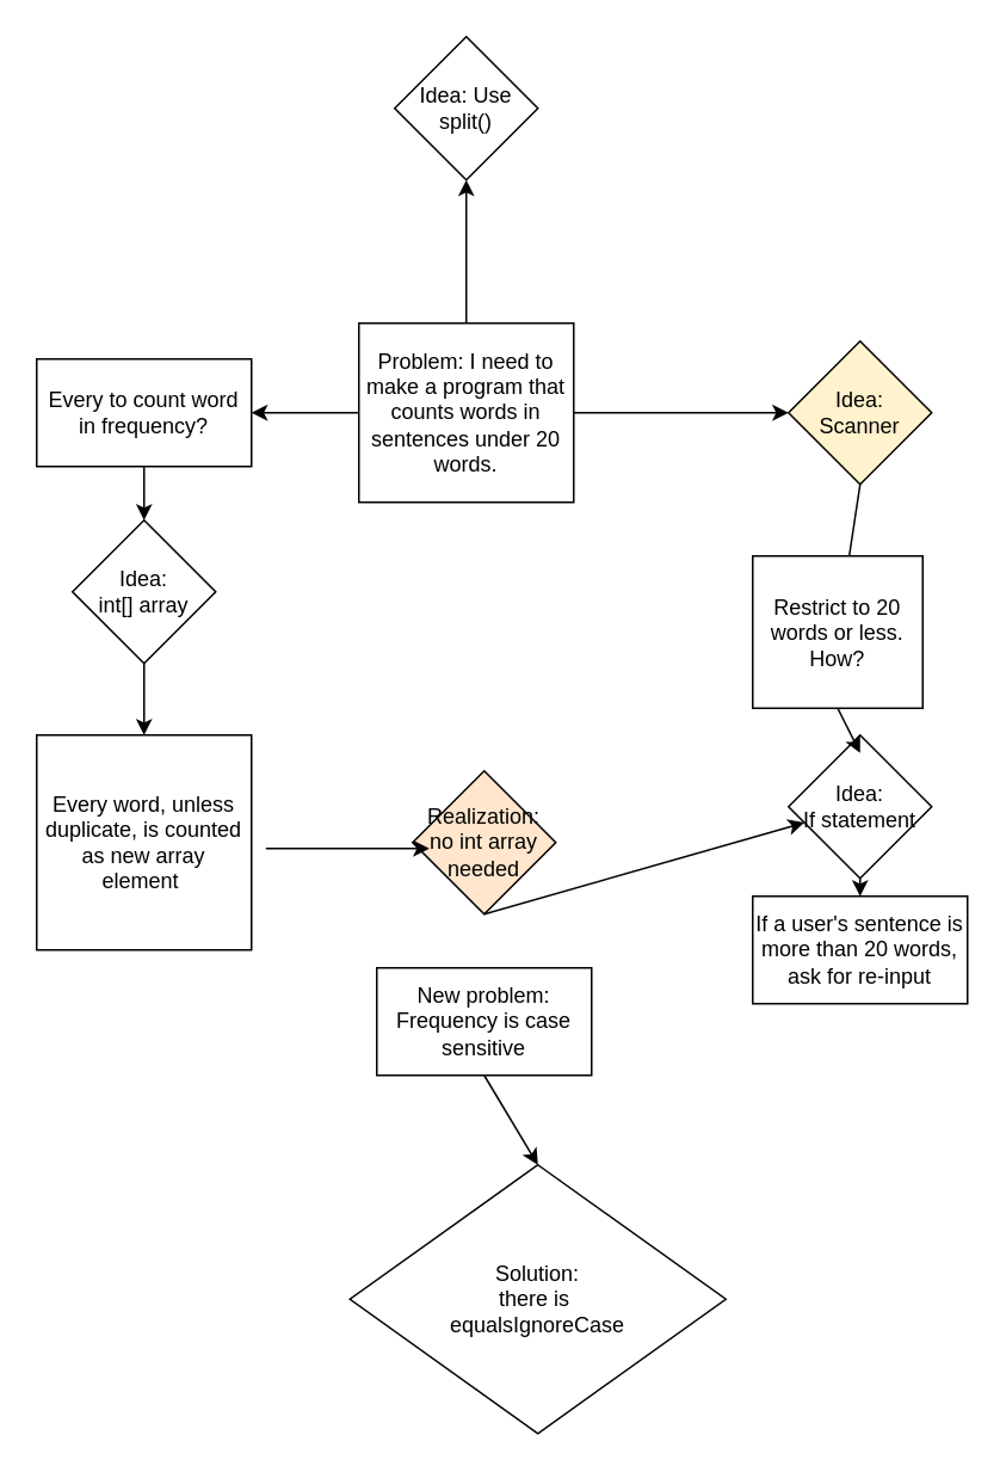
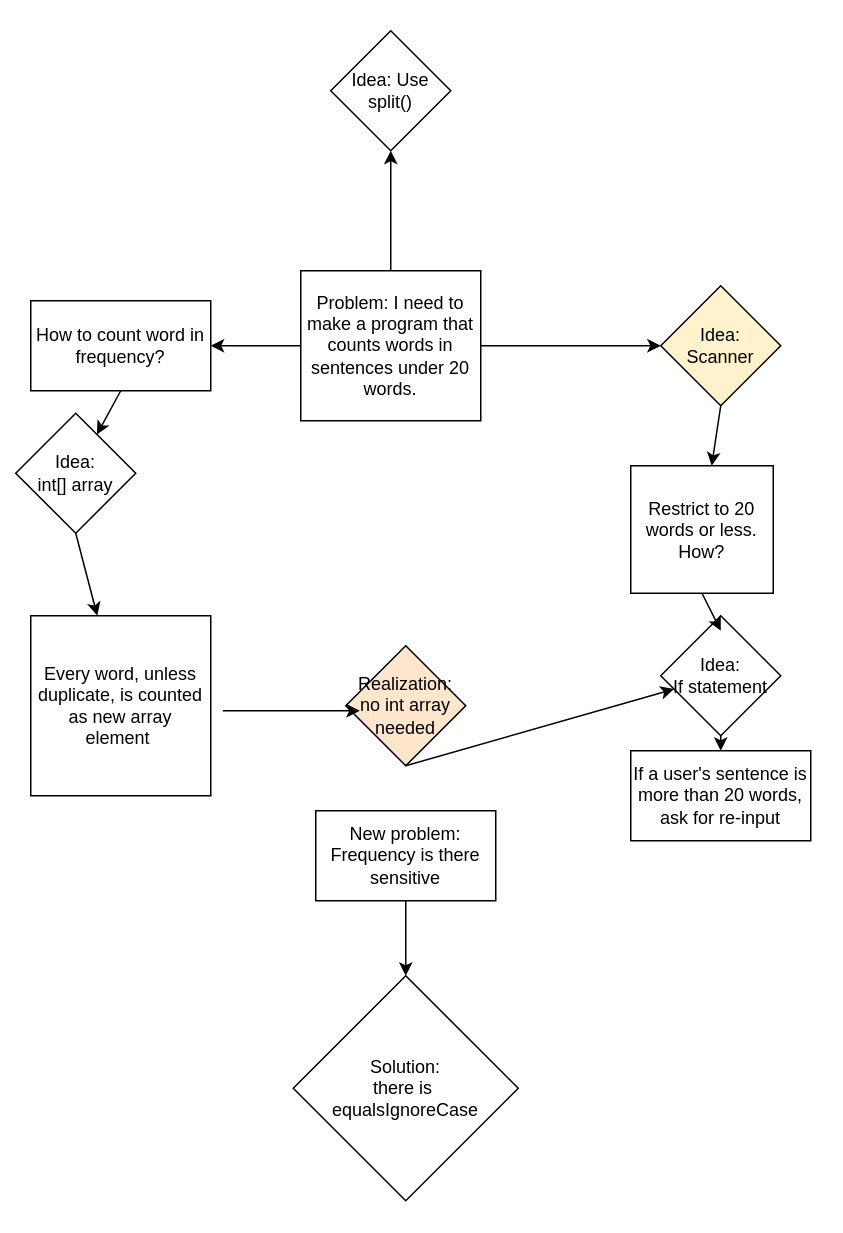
- <mxCell id="14" value="Every to count word in frequency?" style="rounded=0;whiteSpace=wrap;html=1;" vertex="1" parent="1"><mxGeometry x="20" y="200" width="120" height="60" as="geometry" /></mxCell>
+ <mxCell id="14" value="How to count word in frequency?" style="rounded=0;whiteSpace=wrap;html=1;" vertex="1" parent="1"><mxGeometry x="20" y="200" width="120" height="60" as="geometry" /></mxCell>
- <mxCell id="7" value="" style="endArrow=none;html=1;rounded=0;exitX=0.5;exitY=1;exitDx=0;exitDy=0;" edge="1" parent="1" source="6" target="8"><mxGeometry width="50" height="50" relative="1" as="geometry"><mxPoint x="240" y="240" as="sourcePoint" /><mxPoint x="480" y="340" as="targetPoint" /></mxGeometry></mxCell>
+ <mxCell id="7" value="" style="endArrow=classic;html=1;rounded=0;exitX=0.5;exitY=1;exitDx=0;exitDy=0;" edge="1" parent="1" source="6" target="8"><mxGeometry width="50" height="50" relative="1" as="geometry"><mxPoint x="240" y="240" as="sourcePoint" /><mxPoint x="480" y="340" as="targetPoint" /></mxGeometry></mxCell>
- <mxCell id="16" value="Idea:&lt;div&gt;int[] array&lt;/div&gt;" style="rhombus;whiteSpace=wrap;html=1;" vertex="1" parent="1"><mxGeometry x="40" y="290" width="80" height="80" as="geometry" /></mxCell>
+ <mxCell id="16" value="Idea:&lt;div&gt;int[] array&lt;/div&gt;" style="rhombus;whiteSpace=wrap;html=1;" vertex="1" parent="1"><mxGeometry x="10" y="275" width="80" height="80" as="geometry" /></mxCell>
- <mxCell id="22" value="New problem: Frequency is case sensitive" style="rounded=0;whiteSpace=wrap;html=1;" vertex="1" parent="1"><mxGeometry x="210" y="540" width="120" height="60" as="geometry" /></mxCell>
+ <mxCell id="22" value="New problem: Frequency is there sensitive" style="rounded=0;whiteSpace=wrap;html=1;" vertex="1" parent="1"><mxGeometry x="210" y="540" width="120" height="60" as="geometry" /></mxCell>
- <mxCell id="23" value="Solution:&lt;div&gt;there is&amp;nbsp;&lt;/div&gt;&lt;div&gt;equalsIgnoreCase&lt;/div&gt;" style="rhombus;whiteSpace=wrap;html=1;" vertex="1" parent="1"><mxGeometry x="195" y="650" width="210" height="150" as="geometry" /></mxCell>
+ <mxCell id="23" value="Solution:&lt;div&gt;there is&amp;nbsp;&lt;/div&gt;&lt;div&gt;equalsIgnoreCase&lt;/div&gt;" style="rhombus;whiteSpace=wrap;html=1;" vertex="1" parent="1"><mxGeometry x="195" y="650" width="150" height="150" as="geometry" /></mxCell>
